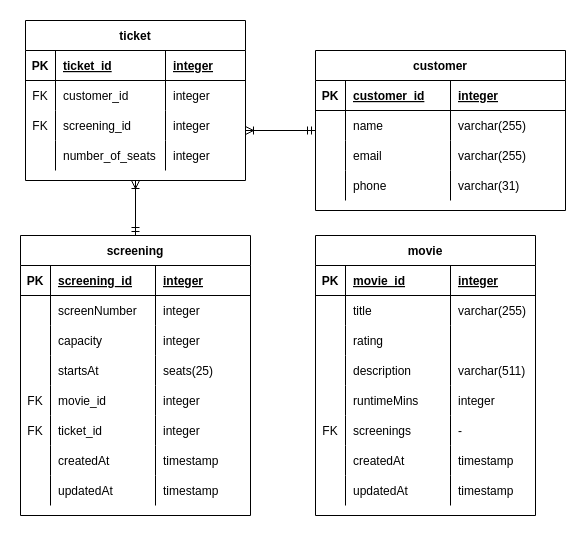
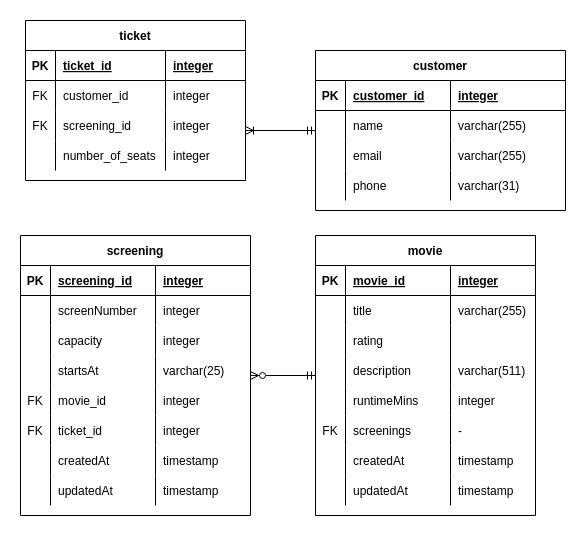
- <mxCell id="19" style="edgeStyle=orthogonalEdgeStyle;rounded=0;orthogonalLoop=1;jettySize=auto;html=1;endArrow=ERoneToMany;endFill=0;startArrow=ERmandOne;startFill=0;" parent="1" source="20" target="2" edge="1"><mxGeometry relative="1" as="geometry" /></mxCell>
- <mxCell id="36" value="seats(25)" style="shape=partialRectangle;overflow=hidden;connectable=0;fillColor=none;top=0;left=0;bottom=0;right=0;align=left;spacingLeft=6;" parent="33" vertex="1"><mxGeometry x="135" width="95" height="30" as="geometry"><mxRectangle width="95" height="30" as="alternateBounds" /></mxGeometry></mxCell>
+ <mxCell id="36" value="varchar(25)" style="shape=partialRectangle;overflow=hidden;connectable=0;fillColor=none;top=0;left=0;bottom=0;right=0;align=left;spacingLeft=6;" parent="33" vertex="1"><mxGeometry x="135" width="95" height="30" as="geometry"><mxRectangle width="95" height="30" as="alternateBounds" /></mxGeometry></mxCell>
+ <mxCell id="103" style="edgeStyle=orthogonalEdgeStyle;rounded=0;orthogonalLoop=1;jettySize=auto;html=1;endArrow=ERmandOne;endFill=0;startArrow=ERzeroToMany;startFill=0;" parent="1" source="20" target="53" edge="1"><mxGeometry relative="1" as="geometry" /></mxCell>
